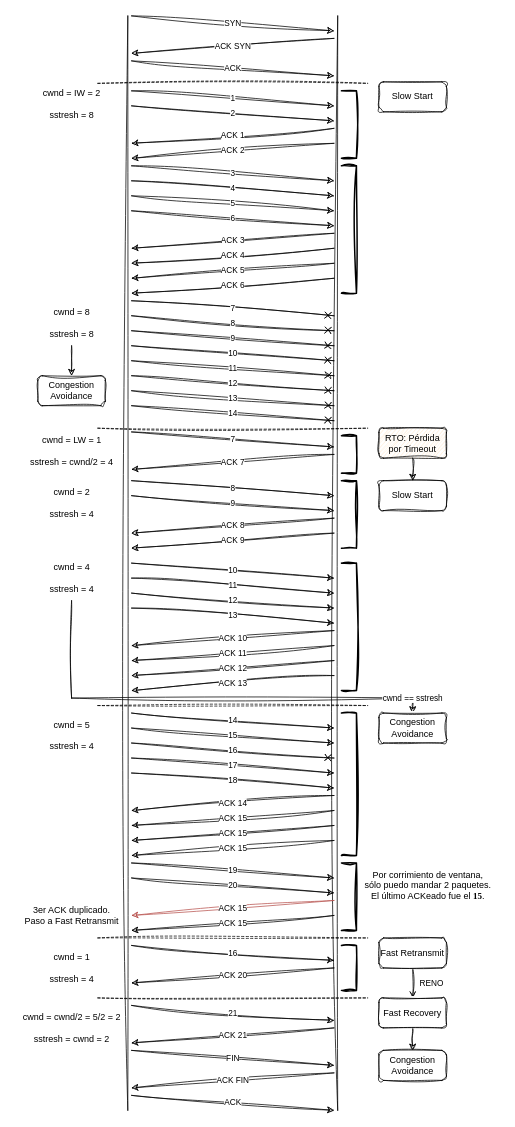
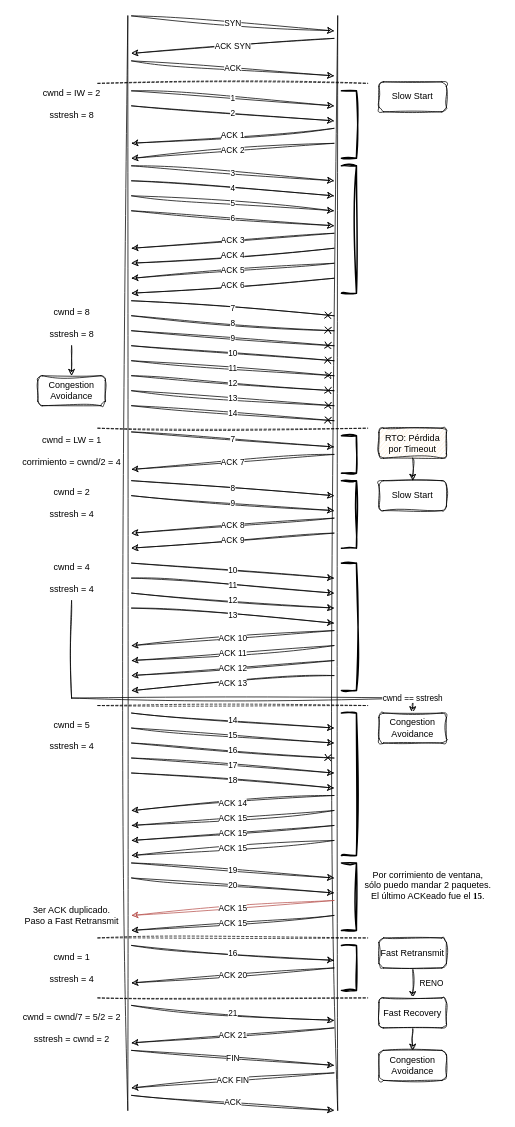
- <mxCell id="36" value="cwnd = LW = 1&lt;br&gt;&lt;br&gt;sstresh&amp;nbsp;= cwnd/2 = 4" style="text;html=1;align=center;verticalAlign=middle;resizable=0;points=[];autosize=1;strokeColor=none;fillColor=none;shadow=0;sketch=1;curveFitting=1;jiggle=2;" vertex="1" parent="1"><mxGeometry x="30" y="570" width="130" height="60" as="geometry" /></mxCell>
+ <mxCell id="36" value="cwnd = LW = 1&lt;br&gt;&lt;br&gt;corrimiento&amp;nbsp;= cwnd/2 = 4" style="text;html=1;align=center;verticalAlign=middle;resizable=0;points=[];autosize=1;strokeColor=none;fillColor=none;shadow=0;sketch=1;curveFitting=1;jiggle=2;" vertex="1" parent="1"><mxGeometry x="30" y="570" width="130" height="60" as="geometry" /></mxCell>
- <mxCell id="77" value="RENO" style="edgeStyle=orthogonalEdgeStyle;rounded=0;orthogonalLoop=1;jettySize=auto;html=1;exitX=0.5;exitY=1;exitDx=0;exitDy=0;sketch=1;curveFitting=1;jiggle=2;endArrow=open;" edge="1" parent="1" source="78" target="81"><mxGeometry y="25" relative="1" as="geometry"><mxPoint as="offset" /></mxGeometry></mxCell>
+ <mxCell id="77" value="RENO" style="edgeStyle=orthogonalEdgeStyle;rounded=0;orthogonalLoop=1;jettySize=auto;html=1;exitX=0.5;exitY=1;exitDx=0;exitDy=0;sketch=1;curveFitting=1;jiggle=2;" edge="1" parent="1" source="78" target="81"><mxGeometry y="25" relative="1" as="geometry"><mxPoint as="offset" /></mxGeometry></mxCell>
- <mxCell id="83" value="cwnd = cwnd/2 = 5/2 = 2&lt;br&gt;&lt;br&gt;sstresh&amp;nbsp;= cwnd = 2" style="text;html=1;align=center;verticalAlign=middle;resizable=0;points=[];autosize=1;strokeColor=none;fillColor=none;shadow=0;sketch=1;curveFitting=1;jiggle=2;" vertex="1" parent="1"><mxGeometry x="20" y="1340" width="150" height="60" as="geometry" /></mxCell>
+ <mxCell id="83" value="cwnd = cwnd/7 = 5/2 = 2&lt;br&gt;&lt;br&gt;sstresh&amp;nbsp;= cwnd = 2" style="text;html=1;align=center;verticalAlign=middle;resizable=0;points=[];autosize=1;strokeColor=none;fillColor=none;shadow=0;sketch=1;curveFitting=1;jiggle=2;" vertex="1" parent="1"><mxGeometry x="20" y="1340" width="150" height="60" as="geometry" /></mxCell>
